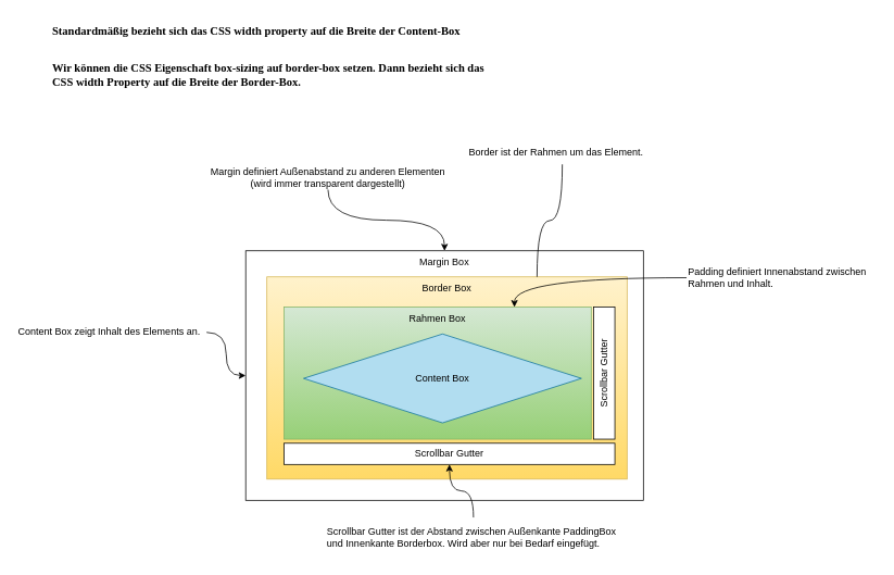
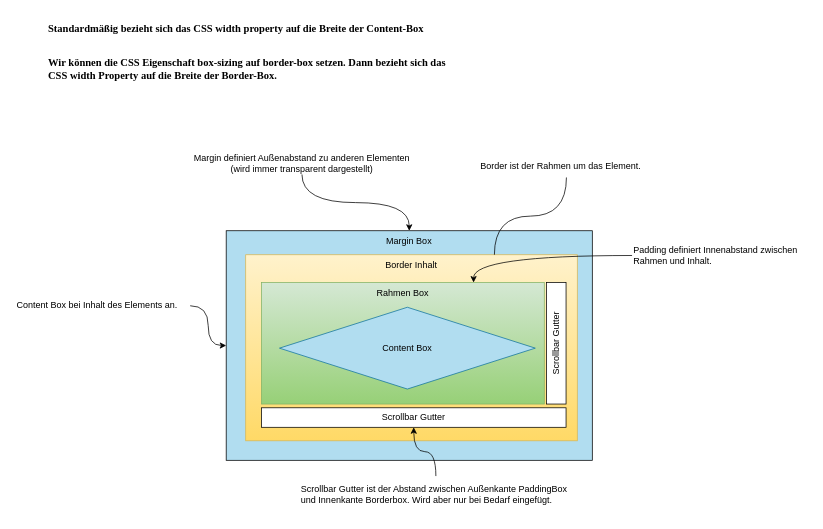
- <mxCell id="11" value="Border ist der Rahmen um das Element." style="text;html=1;align=left;verticalAlign=middle;whiteSpace=wrap;rounded=0;" vertex="1" parent="1"><mxGeometry x="573" y="171" width="233" height="30" as="geometry" /></mxCell>
+ <mxCell id="11" value="Border ist der Rahmen um das Element." style="text;html=1;align=left;verticalAlign=middle;whiteSpace=wrap;rounded=0;" vertex="1" parent="1"><mxGeometry x="638" y="206" width="233" height="30" as="geometry" /></mxCell>
- <mxCell id="2" value="Margin Box" style="rounded=0;whiteSpace=wrap;html=1;verticalAlign=top;" vertex="1" parent="1"><mxGeometry x="301" y="307" width="488" height="306" as="geometry" /></mxCell>
+ <mxCell id="2" value="Margin Box" style="rounded=0;whiteSpace=wrap;html=1;verticalAlign=top;fillColor=#b1ddf0;" vertex="1" parent="1"><mxGeometry x="301" y="307" width="488" height="306" as="geometry" /></mxCell>
- <mxCell id="3" value="Border Box" style="rounded=0;whiteSpace=wrap;html=1;verticalAlign=top;fillColor=#fff2cc;gradientColor=#ffd966;strokeColor=#d6b656;" vertex="1" parent="1"><mxGeometry x="327" y="339" width="442" height="248" as="geometry" /></mxCell>
+ <mxCell id="3" value="Border Inhalt" style="rounded=0;whiteSpace=wrap;html=1;verticalAlign=top;fillColor=#fff2cc;gradientColor=#ffd966;strokeColor=#d6b656;" vertex="1" parent="1"><mxGeometry x="327" y="339" width="442" height="248" as="geometry" /></mxCell>
- <mxCell id="15" value="Content Box zeigt Inhalt des Elements an." style="text;html=1;align=left;verticalAlign=middle;whiteSpace=wrap;rounded=0;" vertex="1" parent="1"><mxGeometry x="20" y="392" width="233" height="30" as="geometry" /></mxCell>
+ <mxCell id="15" value="Content Box bei Inhalt des Elements an." style="text;html=1;align=left;verticalAlign=middle;whiteSpace=wrap;rounded=0;" vertex="1" parent="1"><mxGeometry x="20" y="392" width="233" height="30" as="geometry" /></mxCell>
